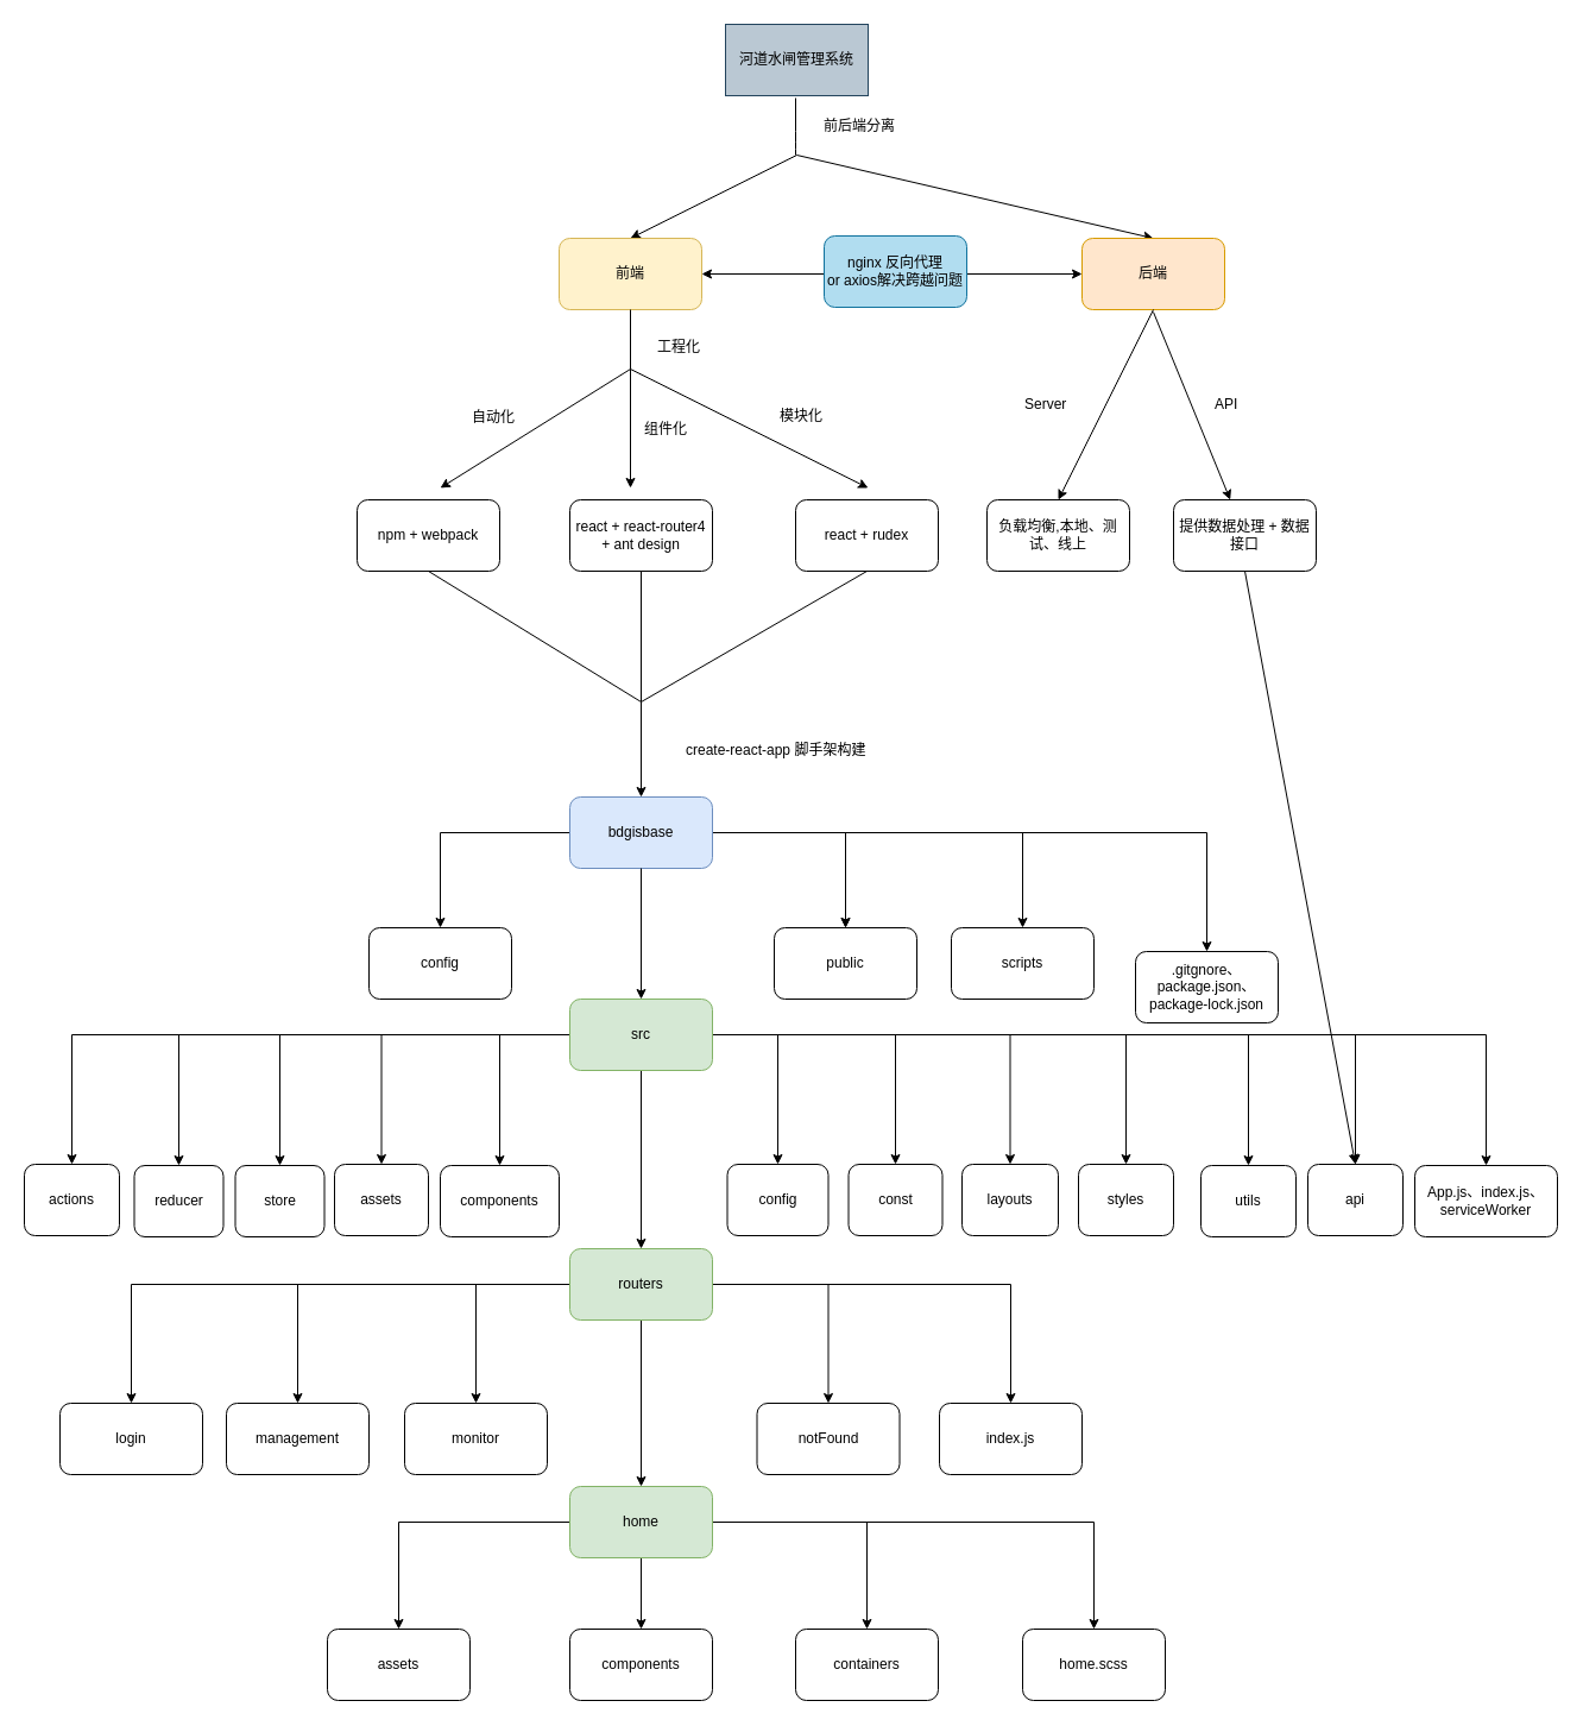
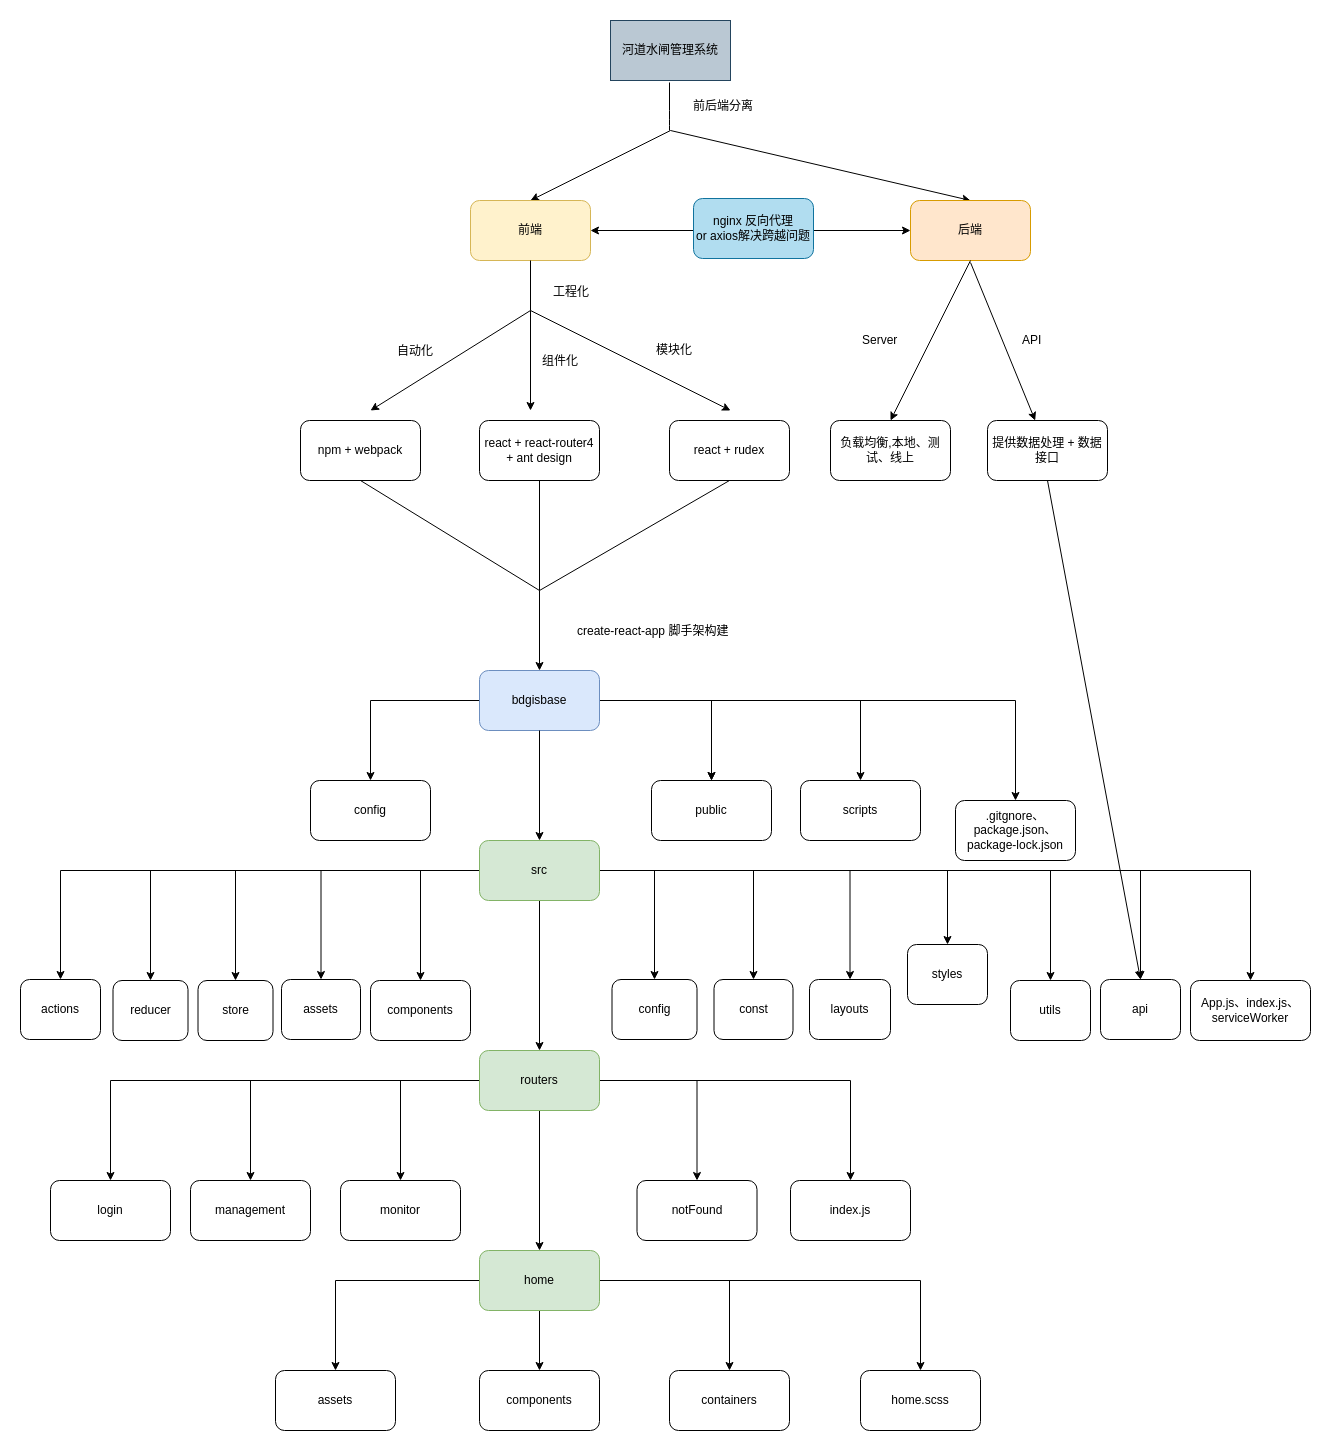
- <mxCell id="84" value="styles" style="rounded=1;whiteSpace=wrap;html=1;" vertex="1" parent="1"><mxGeometry x="907" y="979" width="80" height="60" as="geometry" /></mxCell>
+ <mxCell id="84" value="styles" style="rounded=1;whiteSpace=wrap;html=1;" vertex="1" parent="1"><mxGeometry x="907" y="944" width="80" height="60" as="geometry" /></mxCell>
